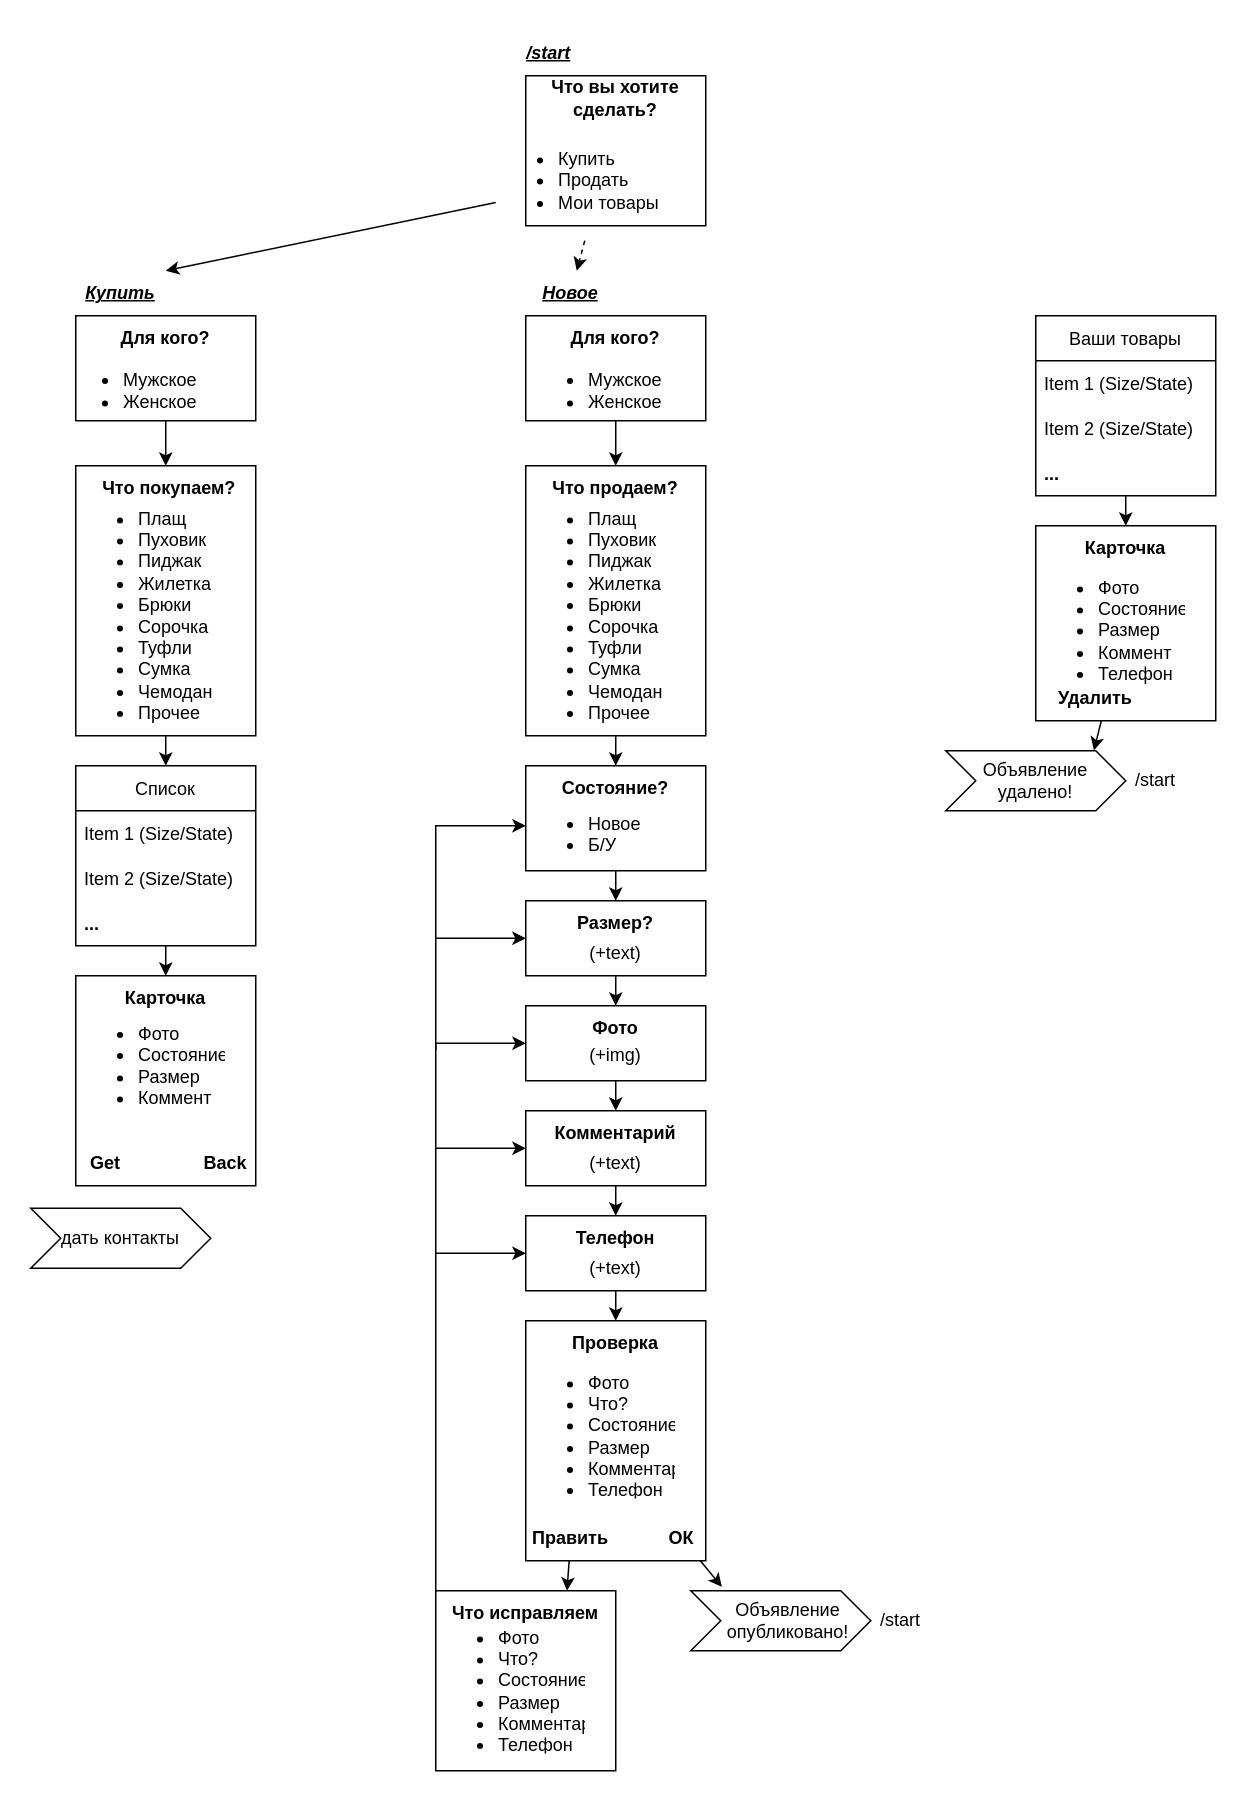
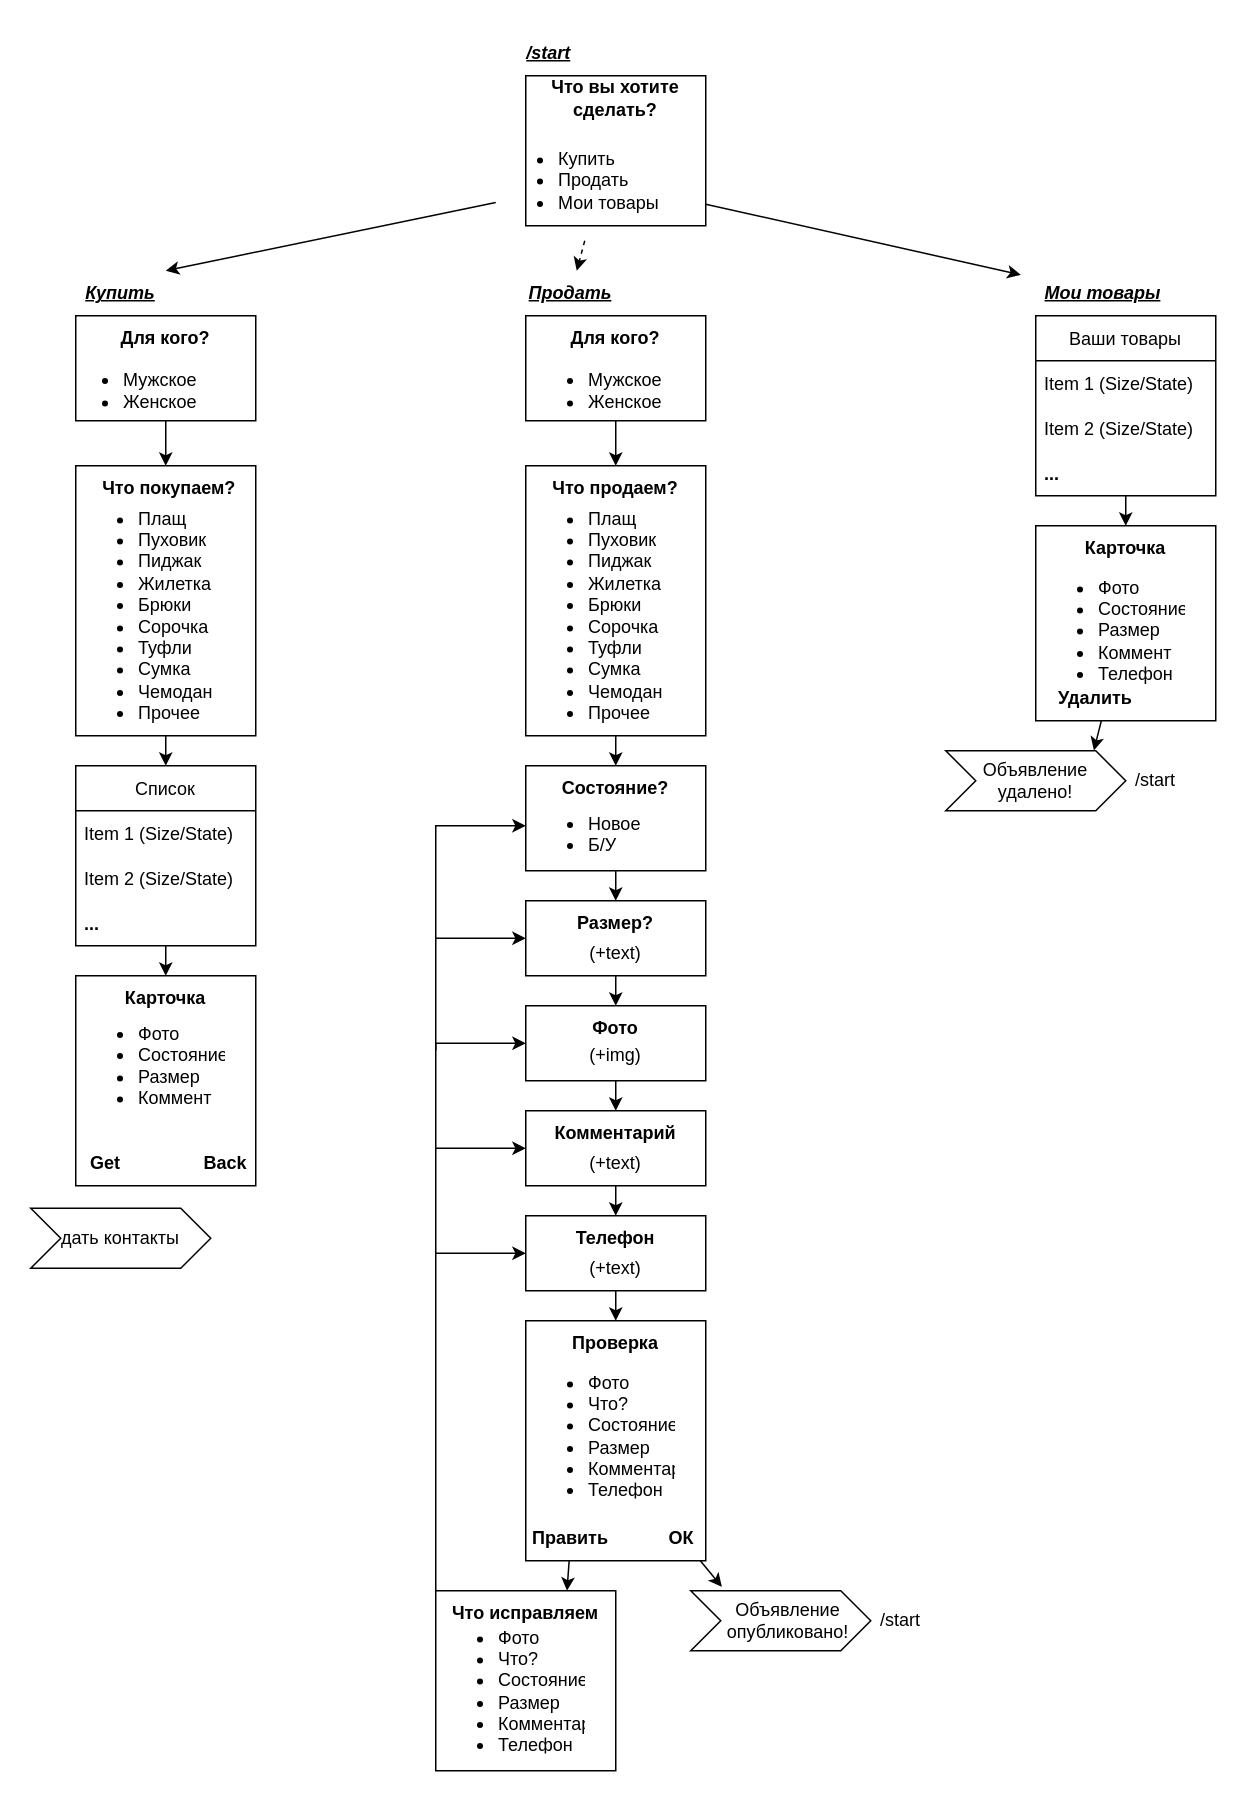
+ <mxCell id="13" value="" style="endArrow=classic;html=1;rounded=0;" edge="1" parent="1" source="4" target="11"><mxGeometry width="50" height="50" relative="1" as="geometry"><mxPoint x="560" y="250" as="sourcePoint" /><mxPoint x="610" y="200" as="targetPoint" /></mxGeometry></mxCell>
- <mxCell id="7" value="Новое" style="text;html=1;strokeColor=none;fillColor=none;align=center;verticalAlign=middle;whiteSpace=wrap;rounded=0;fontStyle=7" vertex="1" parent="1"><mxGeometry x="350" y="180" width="60" height="30" as="geometry" /></mxCell>
+ <mxCell id="7" value="Продать" style="text;html=1;strokeColor=none;fillColor=none;align=center;verticalAlign=middle;whiteSpace=wrap;rounded=0;fontStyle=7" vertex="1" parent="1"><mxGeometry x="350" y="180" width="60" height="30" as="geometry" /></mxCell>
+ <mxCell id="11" value="Мои товары" style="text;html=1;strokeColor=none;fillColor=none;align=center;verticalAlign=middle;whiteSpace=wrap;rounded=0;fontStyle=7" vertex="1" parent="1"><mxGeometry x="680" y="180" width="110" height="30" as="geometry" /></mxCell>
